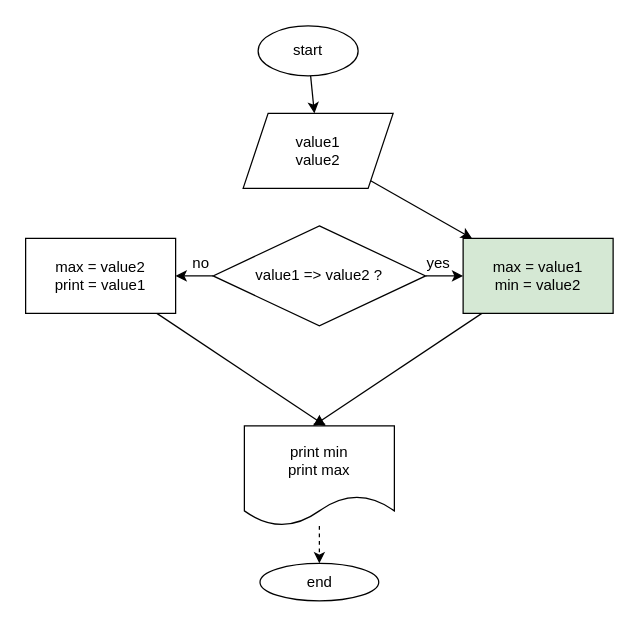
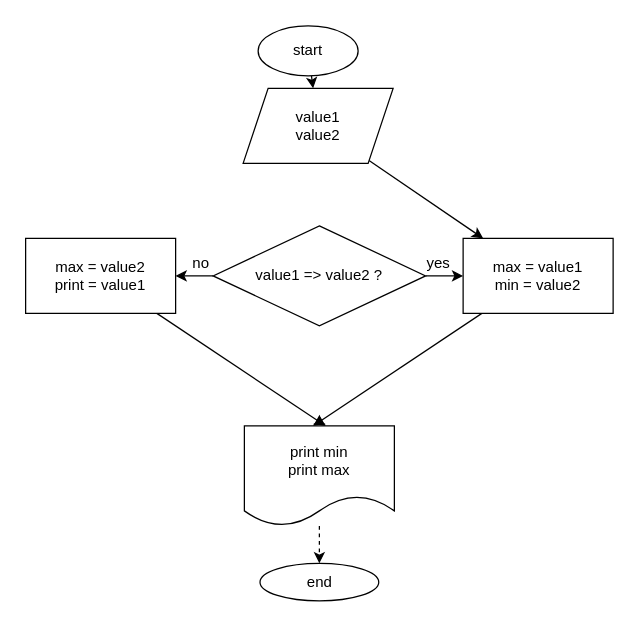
- <mxCell id="5" value="value1&lt;br&gt;value2" style="shape=parallelogram;perimeter=parallelogramPerimeter;whiteSpace=wrap;html=1;fixedSize=1;" vertex="1" parent="1"><mxGeometry x="194" y="90" width="120" height="60" as="geometry" /></mxCell>
+ <mxCell id="5" value="value1&lt;br&gt;value2" style="shape=parallelogram;perimeter=parallelogramPerimeter;whiteSpace=wrap;html=1;fixedSize=1;" vertex="1" parent="1"><mxGeometry x="194" y="70" width="120" height="60" as="geometry" /></mxCell>
- <mxCell id="14" value="&lt;span&gt;max = value1&lt;/span&gt;&lt;br&gt;&lt;span&gt;min = value2&lt;/span&gt;" style="rounded=0;whiteSpace=wrap;html=1;fillColor=#d5e8d4;" vertex="1" parent="1"><mxGeometry x="370" y="190" width="120" height="60" as="geometry" /></mxCell>
+ <mxCell id="14" value="&lt;span&gt;max = value1&lt;/span&gt;&lt;br&gt;&lt;span&gt;min = value2&lt;/span&gt;" style="rounded=0;whiteSpace=wrap;html=1;" vertex="1" parent="1"><mxGeometry x="370" y="190" width="120" height="60" as="geometry" /></mxCell>
